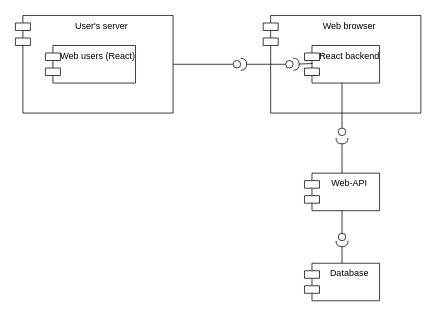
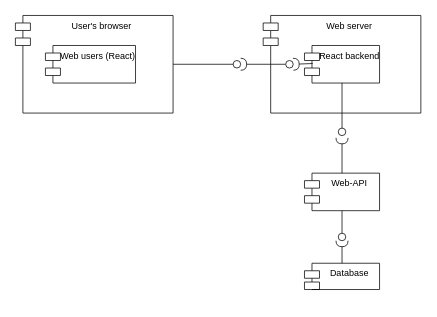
- <mxCell id="5" value="User's server" style="shape=module;align=left;spacingLeft=20;align=center;verticalAlign=top;" vertex="1" parent="4"><mxGeometry width="210" height="130" as="geometry" /></mxCell>
+ <mxCell id="5" value="User's browser" style="shape=module;align=left;spacingLeft=20;align=center;verticalAlign=top;" vertex="1" parent="4"><mxGeometry width="210" height="130" as="geometry" /></mxCell>
- <mxCell id="8" value="Web browser" style="shape=module;align=left;spacingLeft=20;align=center;verticalAlign=top;" vertex="1" parent="7"><mxGeometry width="210" height="130" as="geometry" /></mxCell>
+ <mxCell id="8" value="Web server" style="shape=module;align=left;spacingLeft=20;align=center;verticalAlign=top;" vertex="1" parent="7"><mxGeometry width="210" height="130" as="geometry" /></mxCell>
- <mxCell id="2" value="Database" style="shape=module;align=left;spacingLeft=20;align=center;verticalAlign=top;" vertex="1" parent="1"><mxGeometry x="405" y="350" width="100" height="50" as="geometry" /></mxCell>
+ <mxCell id="2" value="Database" style="shape=module;align=left;spacingLeft=20;align=center;verticalAlign=top;" vertex="1" parent="1"><mxGeometry x="405" y="350" width="100" height="35" as="geometry" /></mxCell>
